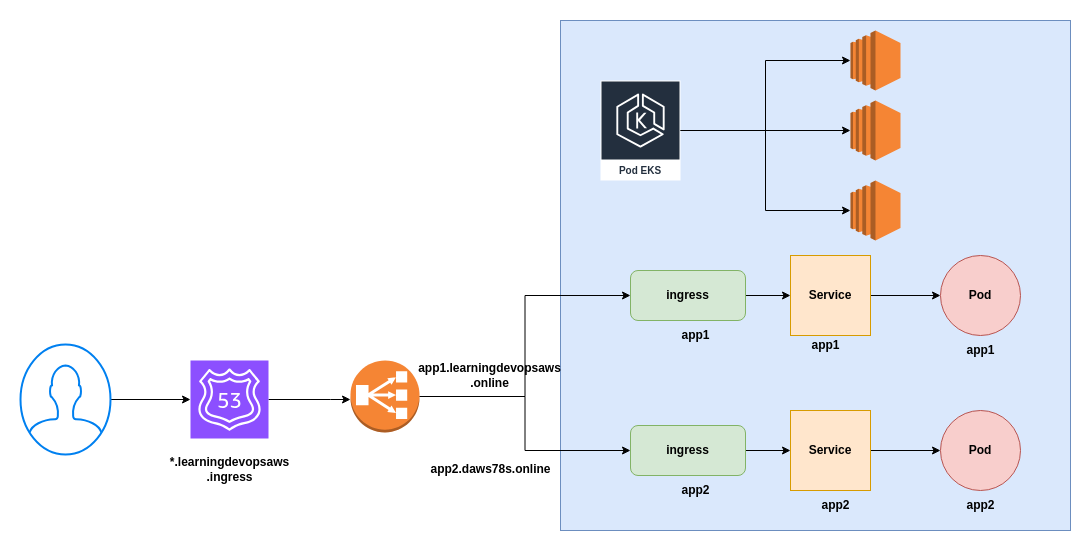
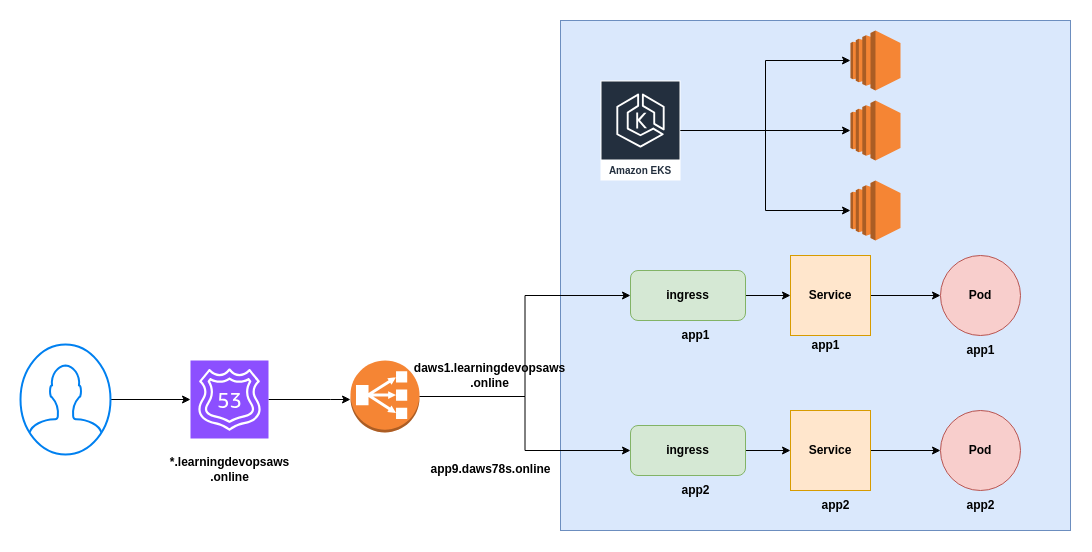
- <mxCell id="5" value="Pod EKS" style="sketch=0;outlineConnect=0;fontColor=#232F3E;gradientColor=none;strokeColor=#ffffff;fillColor=#232F3E;dashed=0;verticalLabelPosition=middle;verticalAlign=bottom;align=center;html=1;whiteSpace=wrap;fontSize=10;fontStyle=1;spacing=3;shape=mxgraph.aws4.productIcon;prIcon=mxgraph.aws4.eks;" parent="1" vertex="1"><mxGeometry x="600" y="80" width="80" height="100" as="geometry" /></mxCell>
+ <mxCell id="5" value="Amazon EKS" style="sketch=0;outlineConnect=0;fontColor=#232F3E;gradientColor=none;strokeColor=#ffffff;fillColor=#232F3E;dashed=0;verticalLabelPosition=middle;verticalAlign=bottom;align=center;html=1;whiteSpace=wrap;fontSize=10;fontStyle=1;spacing=3;shape=mxgraph.aws4.productIcon;prIcon=mxgraph.aws4.eks;" parent="1" vertex="1"><mxGeometry x="600" y="80" width="80" height="100" as="geometry" /></mxCell>
- <mxCell id="23" value="&lt;b&gt;app1.learningdevopsaws&lt;/b&gt;&lt;br&gt;&lt;b&gt;.online&lt;/b&gt;" style="text;html=1;align=center;verticalAlign=middle;resizable=0;points=[];autosize=1;strokeColor=none;fillColor=none;" parent="1" vertex="1"><mxGeometry x="404" y="355" width="170" height="40" as="geometry" /></mxCell>
+ <mxCell id="23" value="&lt;b&gt;daws1.learningdevopsaws&lt;/b&gt;&lt;br&gt;&lt;b&gt;.online&lt;/b&gt;" style="text;html=1;align=center;verticalAlign=middle;resizable=0;points=[];autosize=1;strokeColor=none;fillColor=none;" parent="1" vertex="1"><mxGeometry x="404" y="355" width="170" height="40" as="geometry" /></mxCell>
- <mxCell id="22" value="&lt;b&gt;*.learningdevopsaws&lt;/b&gt;&lt;br&gt;&lt;b&gt;.ingress&lt;/b&gt;" style="text;html=1;align=center;verticalAlign=middle;resizable=0;points=[];autosize=1;strokeColor=none;fillColor=none;" parent="1" vertex="1"><mxGeometry x="159" y="449" width="140" height="40" as="geometry" /></mxCell>
+ <mxCell id="22" value="&lt;b&gt;*.learningdevopsaws&lt;/b&gt;&lt;br&gt;&lt;b&gt;.online&lt;/b&gt;" style="text;html=1;align=center;verticalAlign=middle;resizable=0;points=[];autosize=1;strokeColor=none;fillColor=none;" parent="1" vertex="1"><mxGeometry x="159" y="449" width="140" height="40" as="geometry" /></mxCell>
- <mxCell id="32" value="&lt;b&gt;app2.daws78s.online&lt;/b&gt;" style="text;html=1;align=center;verticalAlign=middle;resizable=0;points=[];autosize=1;strokeColor=none;fillColor=none;" parent="1" vertex="1"><mxGeometry x="420" y="454" width="140" height="30" as="geometry" /></mxCell>
+ <mxCell id="32" value="&lt;b&gt;app9.daws78s.online&lt;/b&gt;" style="text;html=1;align=center;verticalAlign=middle;resizable=0;points=[];autosize=1;strokeColor=none;fillColor=none;" parent="1" vertex="1"><mxGeometry x="420" y="454" width="140" height="30" as="geometry" /></mxCell>
